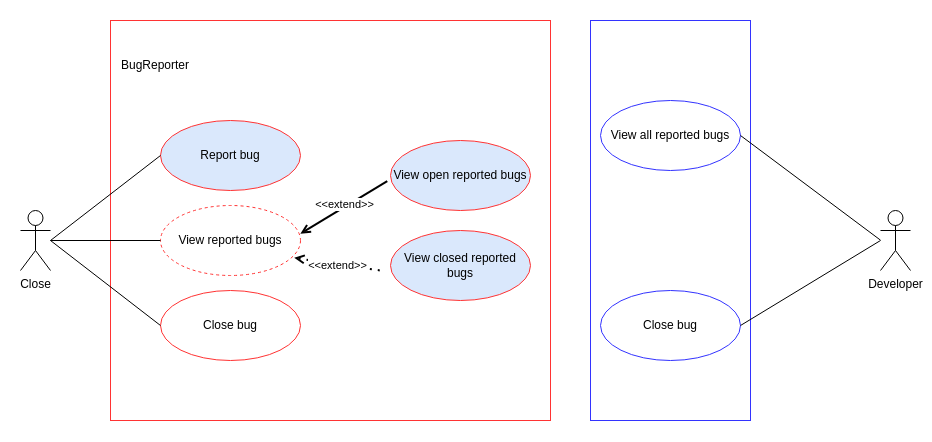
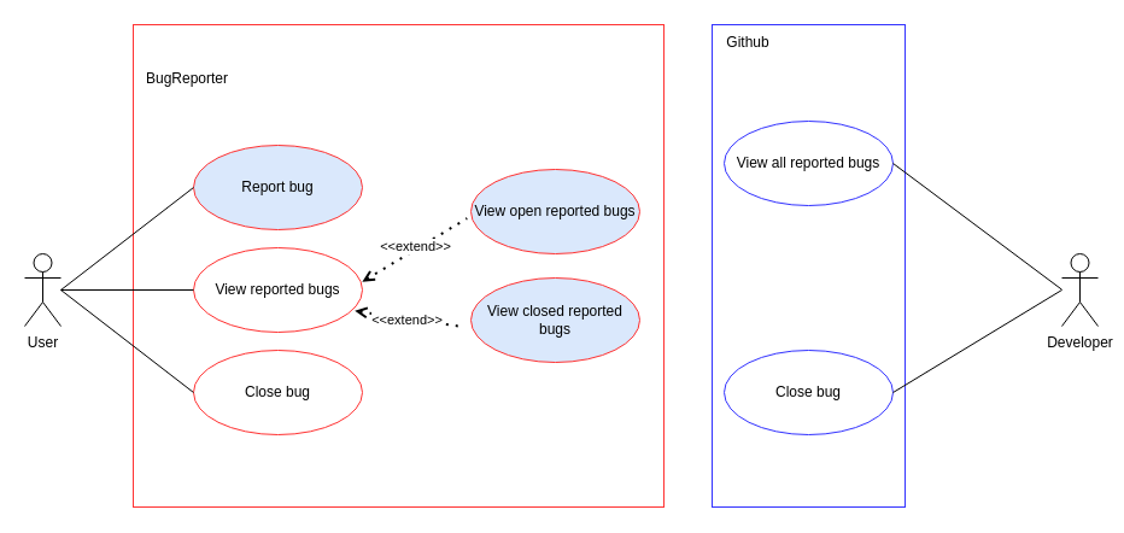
+ <mxCell id="18" value="Github" style="text;html=1;strokeColor=none;fillColor=none;align=center;verticalAlign=middle;whiteSpace=wrap;rounded=0;" vertex="1" parent="1"><mxGeometry x="590" y="20" width="60" height="30" as="geometry" /></mxCell>
- <mxCell id="13" value="" style="endArrow=none;dashed=0;html=1;dashPattern=1 3;strokeWidth=2;rounded=0;entryX=-0.023;entryY=0.58;entryDx=0;entryDy=0;entryPerimeter=0;exitX=0.999;exitY=0.403;exitDx=0;exitDy=0;exitPerimeter=0;startArrow=open;startFill=0;" edge="1" parent="1" source="6" target="11"><mxGeometry width="50" height="50" relative="1" as="geometry"><mxPoint x="340" y="200" as="sourcePoint" /><mxPoint x="390" y="150" as="targetPoint" /></mxGeometry></mxCell>
+ <mxCell id="13" value="" style="endArrow=none;dashed=1;html=1;dashPattern=1 3;strokeWidth=2;rounded=0;entryX=-0.023;entryY=0.58;entryDx=0;entryDy=0;entryPerimeter=0;exitX=0.999;exitY=0.403;exitDx=0;exitDy=0;exitPerimeter=0;startArrow=open;startFill=0;" edge="1" parent="1" source="6" target="11"><mxGeometry width="50" height="50" relative="1" as="geometry"><mxPoint x="340" y="200" as="sourcePoint" /><mxPoint x="390" y="150" as="targetPoint" /></mxGeometry></mxCell>
- <mxCell id="6" value="View reported bugs" style="ellipse;whiteSpace=wrap;html=1;strokeColor=#FF3333;dashed=1;" vertex="1" parent="1"><mxGeometry x="160" y="205" width="140" height="70" as="geometry" /></mxCell>
+ <mxCell id="6" value="View reported bugs" style="ellipse;whiteSpace=wrap;html=1;strokeColor=#FF3333;" vertex="1" parent="1"><mxGeometry x="160" y="205" width="140" height="70" as="geometry" /></mxCell>
- <mxCell id="2" value="Close" style="shape=umlActor;verticalLabelPosition=bottom;verticalAlign=top;html=1;" vertex="1" parent="1"><mxGeometry x="20" y="210" width="30" height="60" as="geometry" /></mxCell>
+ <mxCell id="2" value="User" style="shape=umlActor;verticalLabelPosition=bottom;verticalAlign=top;html=1;" vertex="1" parent="1"><mxGeometry x="20" y="210" width="30" height="60" as="geometry" /></mxCell>
